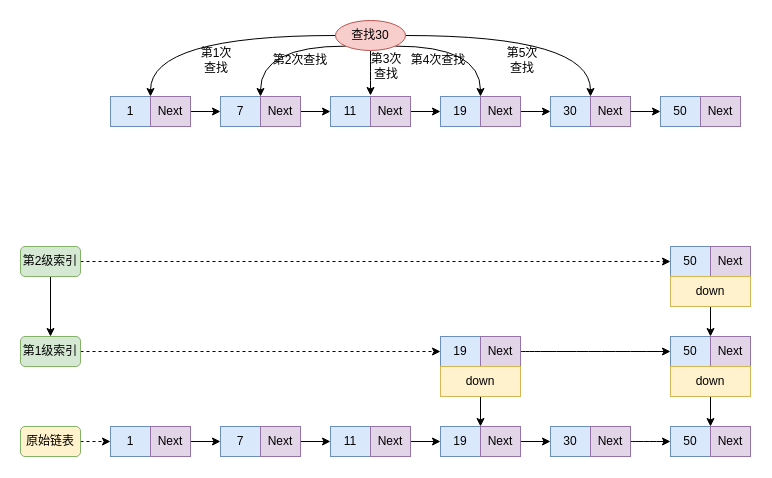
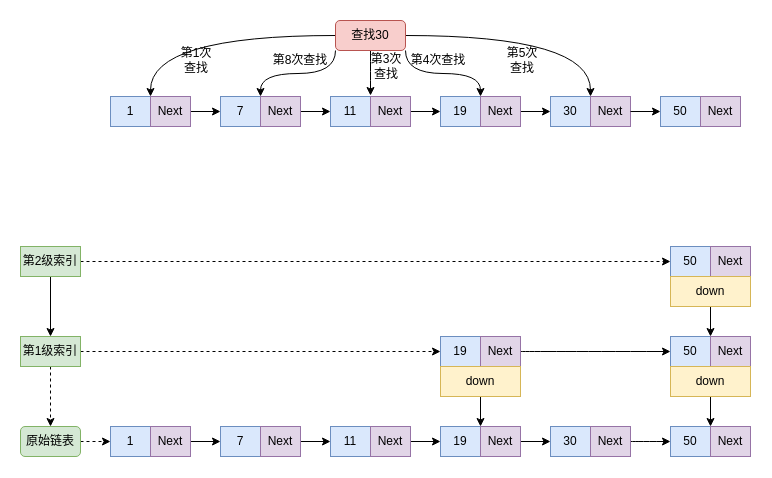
- <mxCell id="21" value="查找30" style="ellipse;whiteSpace=wrap;html=1;fillColor=#f8cecc;strokeColor=#b85450;" vertex="1" parent="1"><mxGeometry x="335" y="20" width="70" height="30" as="geometry" /></mxCell>
+ <mxCell id="21" value="查找30" style="rounded=1;whiteSpace=wrap;html=1;fillColor=#f8cecc;strokeColor=#b85450;" vertex="1" parent="1"><mxGeometry x="335" y="20" width="70" height="30" as="geometry" /></mxCell>
- <mxCell id="22" value="第1次查找" style="text;html=1;strokeColor=none;fillColor=none;align=center;verticalAlign=middle;whiteSpace=wrap;rounded=0;" vertex="1" parent="1"><mxGeometry x="196" y="50" width="40" height="20" as="geometry" /></mxCell>
+ <mxCell id="22" value="第1次查找" style="text;html=1;strokeColor=none;fillColor=none;align=center;verticalAlign=middle;whiteSpace=wrap;rounded=0;" vertex="1" parent="1"><mxGeometry x="176" y="50" width="40" height="20" as="geometry" /></mxCell>
- <mxCell id="23" value="第2次查找" style="text;html=1;strokeColor=none;fillColor=none;align=center;verticalAlign=middle;whiteSpace=wrap;rounded=0;" vertex="1" parent="1"><mxGeometry x="270" y="50" width="60" height="20" as="geometry" /></mxCell>
+ <mxCell id="23" value="第8次查找" style="text;html=1;strokeColor=none;fillColor=none;align=center;verticalAlign=middle;whiteSpace=wrap;rounded=0;" vertex="1" parent="1"><mxGeometry x="270" y="50" width="60" height="20" as="geometry" /></mxCell>
- <mxCell id="73" value="第2级索引" style="rounded=1;whiteSpace=wrap;html=1;fillColor=#d5e8d4;strokeColor=#82b366;" vertex="1" parent="1"><mxGeometry x="20" y="246" width="60" height="30" as="geometry" /></mxCell>
+ <mxCell id="73" value="第2级索引" style="whiteSpace=wrap;html=1;fillColor=#d5e8d4;strokeColor=#82b366;rounded=0;" vertex="1" parent="1"><mxGeometry x="20" y="246" width="60" height="30" as="geometry" /></mxCell>
- <mxCell id="70" value="第1级索引" style="rounded=1;whiteSpace=wrap;html=1;fillColor=#d5e8d4;strokeColor=#82b366;" vertex="1" parent="1"><mxGeometry x="20" y="336" width="60" height="30" as="geometry" /></mxCell>
+ <mxCell id="70" value="第1级索引" style="whiteSpace=wrap;html=1;fillColor=#d5e8d4;strokeColor=#82b366;rounded=0;" vertex="1" parent="1"><mxGeometry x="20" y="336" width="60" height="30" as="geometry" /></mxCell>
+ <mxCell id="68" style="edgeStyle=none;rounded=0;orthogonalLoop=1;jettySize=auto;html=1;entryX=0.5;entryY=0;entryDx=0;entryDy=0;dashed=1;" edge="1" parent="1" source="70" target="67"><mxGeometry relative="1" as="geometry" /></mxCell>
- <mxCell id="67" value="原始链表" style="rounded=1;whiteSpace=wrap;html=1;fillColor=#fff2cc;strokeColor=#82b366;" vertex="1" parent="1"><mxGeometry x="20" y="426" width="60" height="30" as="geometry" /></mxCell>
+ <mxCell id="67" value="原始链表" style="rounded=1;whiteSpace=wrap;html=1;fillColor=#d5e8d4;strokeColor=#82b366;" vertex="1" parent="1"><mxGeometry x="20" y="426" width="60" height="30" as="geometry" /></mxCell>
